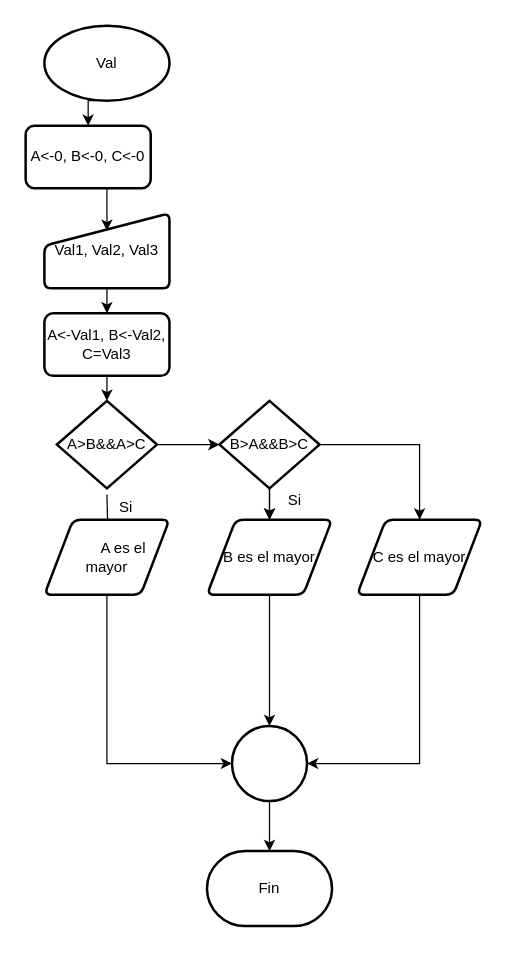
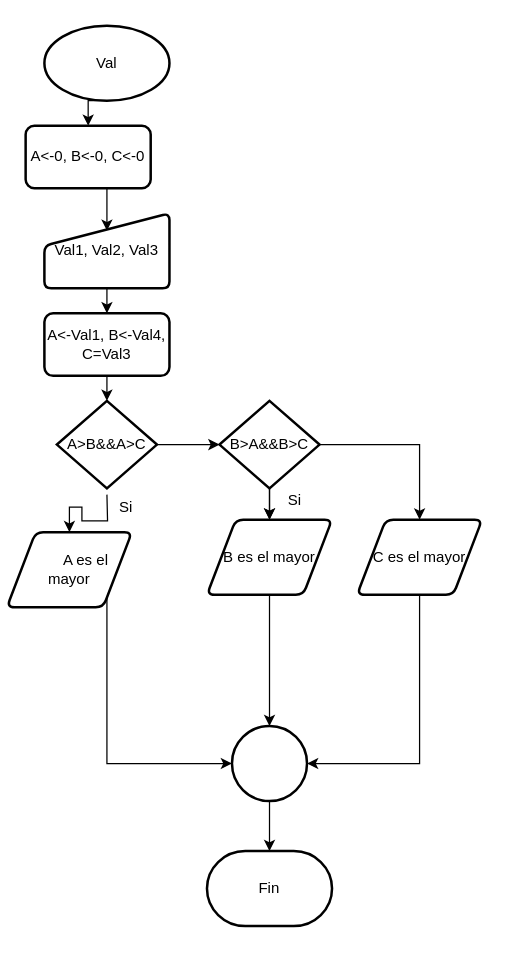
- <mxCell id="9" value="A&amp;lt;-Val1, B&amp;lt;-Val2, C=Val3" style="rounded=1;whiteSpace=wrap;html=1;absoluteArcSize=1;arcSize=14;strokeWidth=2;" vertex="1" parent="1"><mxGeometry x="35" y="250" width="100" height="50" as="geometry" /></mxCell>
+ <mxCell id="9" value="A&amp;lt;-Val1, B&amp;lt;-Val4, C=Val3" style="rounded=1;whiteSpace=wrap;html=1;absoluteArcSize=1;arcSize=14;strokeWidth=2;" vertex="1" parent="1"><mxGeometry x="35" y="250" width="100" height="50" as="geometry" /></mxCell>
- <mxCell id="14" value="&lt;span style=&quot;white-space: pre&quot;&gt;&#09;&lt;/span&gt;A es el mayor" style="shape=parallelogram;html=1;strokeWidth=2;perimeter=parallelogramPerimeter;whiteSpace=wrap;rounded=1;arcSize=12;size=0.23;" vertex="1" parent="1"><mxGeometry x="35" y="415" width="100" height="60" as="geometry" /></mxCell>
+ <mxCell id="14" value="&lt;span style=&quot;white-space: pre&quot;&gt;&#09;&lt;/span&gt;A es el mayor" style="shape=parallelogram;html=1;strokeWidth=2;perimeter=parallelogramPerimeter;whiteSpace=wrap;rounded=1;arcSize=12;size=0.23;" vertex="1" parent="1"><mxGeometry x="5" y="425" width="100" height="60" as="geometry" /></mxCell>
